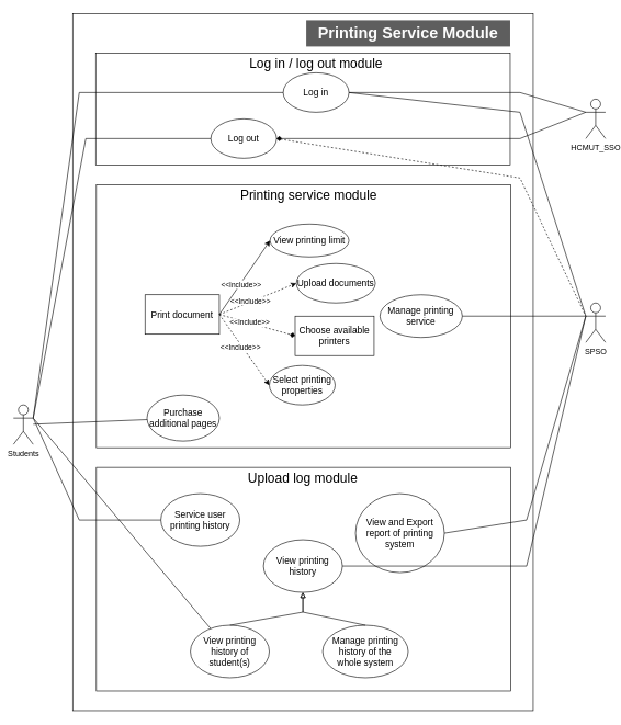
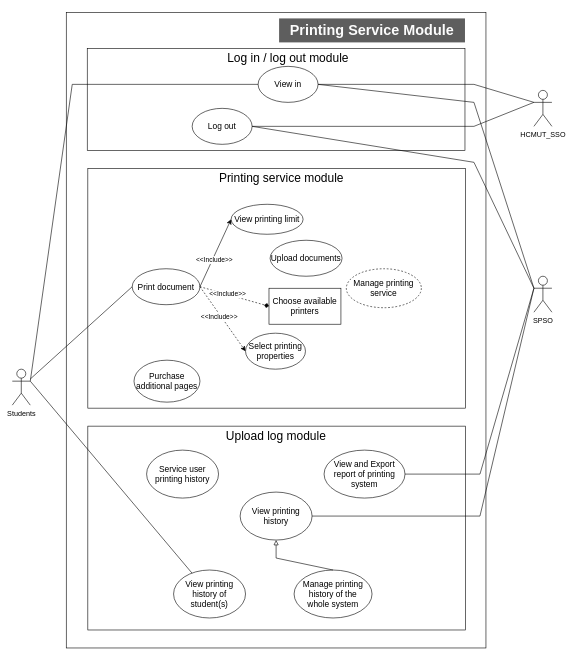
- <mxCell id="8" value="Log in" style="ellipse;whiteSpace=wrap;html=1;rounded=0;strokeColor=default;fontFamily=Helvetica;fontSize=14;fontColor=default;fillColor=default;" vertex="1" parent="1"><mxGeometry x="429.99" y="110" width="100" height="60" as="geometry" /></mxCell>
+ <mxCell id="8" value="View in" style="ellipse;whiteSpace=wrap;html=1;rounded=0;strokeColor=default;fontFamily=Helvetica;fontSize=14;fontColor=default;fillColor=default;" vertex="1" parent="1"><mxGeometry x="429.99" y="110" width="100" height="60" as="geometry" /></mxCell>
- <mxCell id="44" value="" style="endArrow=diamond;html=1;rounded=0;fontFamily=Helvetica;fontSize=12;fontColor=default;exitX=0;exitY=0.333;exitDx=0;exitDy=0;exitPerimeter=0;entryX=1;entryY=0.5;entryDx=0;entryDy=0;" edge="1" parent="1" source="43" target="23"><mxGeometry width="50" height="50" relative="1" as="geometry"><mxPoint x="665" y="573" as="sourcePoint" /><mxPoint x="900" y="645" as="targetPoint" /><Array as="points"><mxPoint x="790" y="210" /></Array></mxGeometry></mxCell>
+ <mxCell id="44" value="" style="endArrow=none;html=1;rounded=0;fontFamily=Helvetica;fontSize=12;fontColor=default;exitX=0;exitY=0.333;exitDx=0;exitDy=0;exitPerimeter=0;entryX=1;entryY=0.5;entryDx=0;entryDy=0;" edge="1" parent="1" source="43" target="23"><mxGeometry width="50" height="50" relative="1" as="geometry"><mxPoint x="665" y="573" as="sourcePoint" /><mxPoint x="900" y="645" as="targetPoint" /><Array as="points"><mxPoint x="790" y="210" /></Array></mxGeometry></mxCell>
- <mxCell id="25" value="" style="endArrow=none;html=1;rounded=0;fontFamily=Helvetica;fontSize=12;fontColor=default;exitX=1;exitY=0.5;exitDx=0;exitDy=0;entryX=0;entryY=0.333;entryDx=0;entryDy=0;entryPerimeter=0;dashed=1;" edge="1" parent="1" source="23" target="7"><mxGeometry width="50" height="50" relative="1" as="geometry"><mxPoint x="630" y="230" as="sourcePoint" /><mxPoint x="680" y="180" as="targetPoint" /><Array as="points"><mxPoint x="790" y="270" /></Array></mxGeometry></mxCell>
+ <mxCell id="25" value="" style="endArrow=none;html=1;rounded=0;fontFamily=Helvetica;fontSize=12;fontColor=default;exitX=1;exitY=0.5;exitDx=0;exitDy=0;entryX=0;entryY=0.333;entryDx=0;entryDy=0;entryPerimeter=0;" edge="1" parent="1" source="23" target="7"><mxGeometry width="50" height="50" relative="1" as="geometry"><mxPoint x="630" y="230" as="sourcePoint" /><mxPoint x="680" y="180" as="targetPoint" /><Array as="points"><mxPoint x="790" y="270" /></Array></mxGeometry></mxCell>
- <mxCell id="22" value="" style="endArrow=none;html=1;rounded=0;fontFamily=Helvetica;fontSize=12;fontColor=default;entryX=0;entryY=0.5;entryDx=0;entryDy=0;exitX=1;exitY=0.333;exitDx=0;exitDy=0;exitPerimeter=0;" edge="1" parent="1" source="6" target="23"><mxGeometry width="50" height="50" relative="1" as="geometry"><mxPoint x="10" y="150" as="sourcePoint" /><mxPoint x="454.06" y="210" as="targetPoint" /><Array as="points"><mxPoint x="130" y="210" /></Array></mxGeometry></mxCell>
- <mxCell id="14" value="View printing limit" style="ellipse;whiteSpace=wrap;html=1;rounded=0;strokeColor=default;fontFamily=Helvetica;fontSize=14;fontColor=default;fillColor=default;" vertex="1" parent="1"><mxGeometry x="410" y="340" width="120" height="50" as="geometry" /></mxCell>
+ <mxCell id="14" value="View printing limit" style="ellipse;whiteSpace=wrap;html=1;rounded=0;strokeColor=default;fontFamily=Helvetica;fontSize=14;fontColor=default;fillColor=default;" vertex="1" parent="1"><mxGeometry x="385" y="340" width="120" height="50" as="geometry" /></mxCell>
- <mxCell id="37" value="" style="endArrow=classic;html=1;rounded=0;entryX=0;entryY=0.5;entryDx=0;entryDy=0;dashed=1;exitX=1;exitY=0.5;exitDx=0;exitDy=0;" edge="1" parent="1" source="19" target="15"><mxGeometry width="50" height="50" relative="1" as="geometry"><mxPoint x="430" y="410" as="sourcePoint" /><mxPoint x="530" y="360" as="targetPoint" /></mxGeometry></mxCell>
- <mxCell id="38" value="&amp;lt;&amp;lt;Include&amp;gt;&amp;gt;" style="edgeLabel;html=1;align=center;verticalAlign=middle;resizable=0;points=[];" vertex="1" connectable="0" parent="37"><mxGeometry x="-0.257" y="-1" relative="1" as="geometry"><mxPoint x="3" y="-4" as="offset" /></mxGeometry></mxCell>
- <mxCell id="19" value="Print document" style="whiteSpace=wrap;html=1;strokeColor=default;fontFamily=Helvetica;fontSize=14;fontColor=default;fillColor=default;rounded=0;" vertex="1" parent="1"><mxGeometry x="220" y="447.5" width="113" height="60" as="geometry" /></mxCell>
+ <mxCell id="19" value="Print document" style="ellipse;whiteSpace=wrap;html=1;rounded=0;strokeColor=default;fontFamily=Helvetica;fontSize=14;fontColor=default;fillColor=default;" vertex="1" parent="1"><mxGeometry x="220" y="447.5" width="113" height="60" as="geometry" /></mxCell>
- <mxCell id="20" value="Manage printing service" style="ellipse;whiteSpace=wrap;html=1;rounded=0;strokeColor=default;fontFamily=Helvetica;fontSize=14;fontColor=default;fillColor=default;" vertex="1" parent="1"><mxGeometry x="577.12" y="447.5" width="125.13" height="65" as="geometry" /></mxCell>
+ <mxCell id="20" value="Manage printing service" style="ellipse;whiteSpace=wrap;html=1;rounded=0;strokeColor=default;fontFamily=Helvetica;fontSize=14;fontColor=default;fillColor=default;dashed=1;" vertex="1" parent="1"><mxGeometry x="577.12" y="447.5" width="125.13" height="65" as="geometry" /></mxCell>
- <mxCell id="26" value="" style="endArrow=none;html=1;rounded=0;fontFamily=Helvetica;fontSize=12;fontColor=default;exitX=1;exitY=0.5;exitDx=0;exitDy=0;entryX=0;entryY=0.333;entryDx=0;entryDy=0;entryPerimeter=0;" edge="1" parent="1" source="20" target="7"><mxGeometry width="50" height="50" relative="1" as="geometry"><mxPoint x="720" y="580" as="sourcePoint" /><mxPoint x="770" y="530" as="targetPoint" /></mxGeometry></mxCell>
- <mxCell id="27" value="" style="endArrow=none;html=1;rounded=0;fontFamily=Helvetica;fontSize=12;fontColor=default;" edge="1" parent="1" source="6" target="10"><mxGeometry width="50" height="50" relative="1" as="geometry"><mxPoint x="30" y="480" as="sourcePoint" /><mxPoint x="80" y="430" as="targetPoint" /></mxGeometry></mxCell>
+ <mxCell id="27" value="" style="endArrow=none;html=1;rounded=0;fontFamily=Helvetica;fontSize=12;fontColor=default;entryX=0;entryY=0.5;entryDx=0;entryDy=0;" edge="1" parent="1" source="6" target="19"><mxGeometry width="50" height="50" relative="1" as="geometry"><mxPoint x="30" y="480" as="sourcePoint" /><mxPoint x="80" y="430" as="targetPoint" /></mxGeometry></mxCell>
- <mxCell id="29" value="" style="endArrow=none;html=1;rounded=0;fontFamily=Helvetica;fontSize=12;fontColor=default;entryX=0;entryY=0.5;entryDx=0;entryDy=0;exitX=1;exitY=0.333;exitDx=0;exitDy=0;exitPerimeter=0;" edge="1" parent="1" source="6" target="9"><mxGeometry width="50" height="50" relative="1" as="geometry"><mxPoint x="30" y="700" as="sourcePoint" /><mxPoint x="80" y="650" as="targetPoint" /><Array as="points"><mxPoint x="120" y="790" /></Array></mxGeometry></mxCell>
- <mxCell id="16" value="View and Export report of printing system" style="ellipse;whiteSpace=wrap;html=1;rounded=0;strokeColor=default;fontFamily=Helvetica;fontSize=14;fontColor=default;fillColor=default;" vertex="1" parent="1"><mxGeometry x="540" y="750" width="135" height="120" as="geometry" /></mxCell>
+ <mxCell id="16" value="View and Export report of printing system" style="ellipse;whiteSpace=wrap;html=1;rounded=0;strokeColor=default;fontFamily=Helvetica;fontSize=14;fontColor=default;fillColor=default;" vertex="1" parent="1"><mxGeometry x="540" y="750" width="135" height="80" as="geometry" /></mxCell>
- <mxCell id="32" value="" style="endArrow=block;html=1;rounded=0;fontFamily=Helvetica;fontSize=12;fontColor=default;exitX=0.5;exitY=0;exitDx=0;exitDy=0;entryX=0.5;entryY=1;entryDx=0;entryDy=0;endFill=0;" edge="1" parent="1" source="30" target="11"><mxGeometry width="50" height="50" relative="1" as="geometry"><mxPoint x="557" y="1020" as="sourcePoint" /><mxPoint x="439" y="1080" as="targetPoint" /><Array as="points"><mxPoint x="460" y="930" /></Array></mxGeometry></mxCell>
